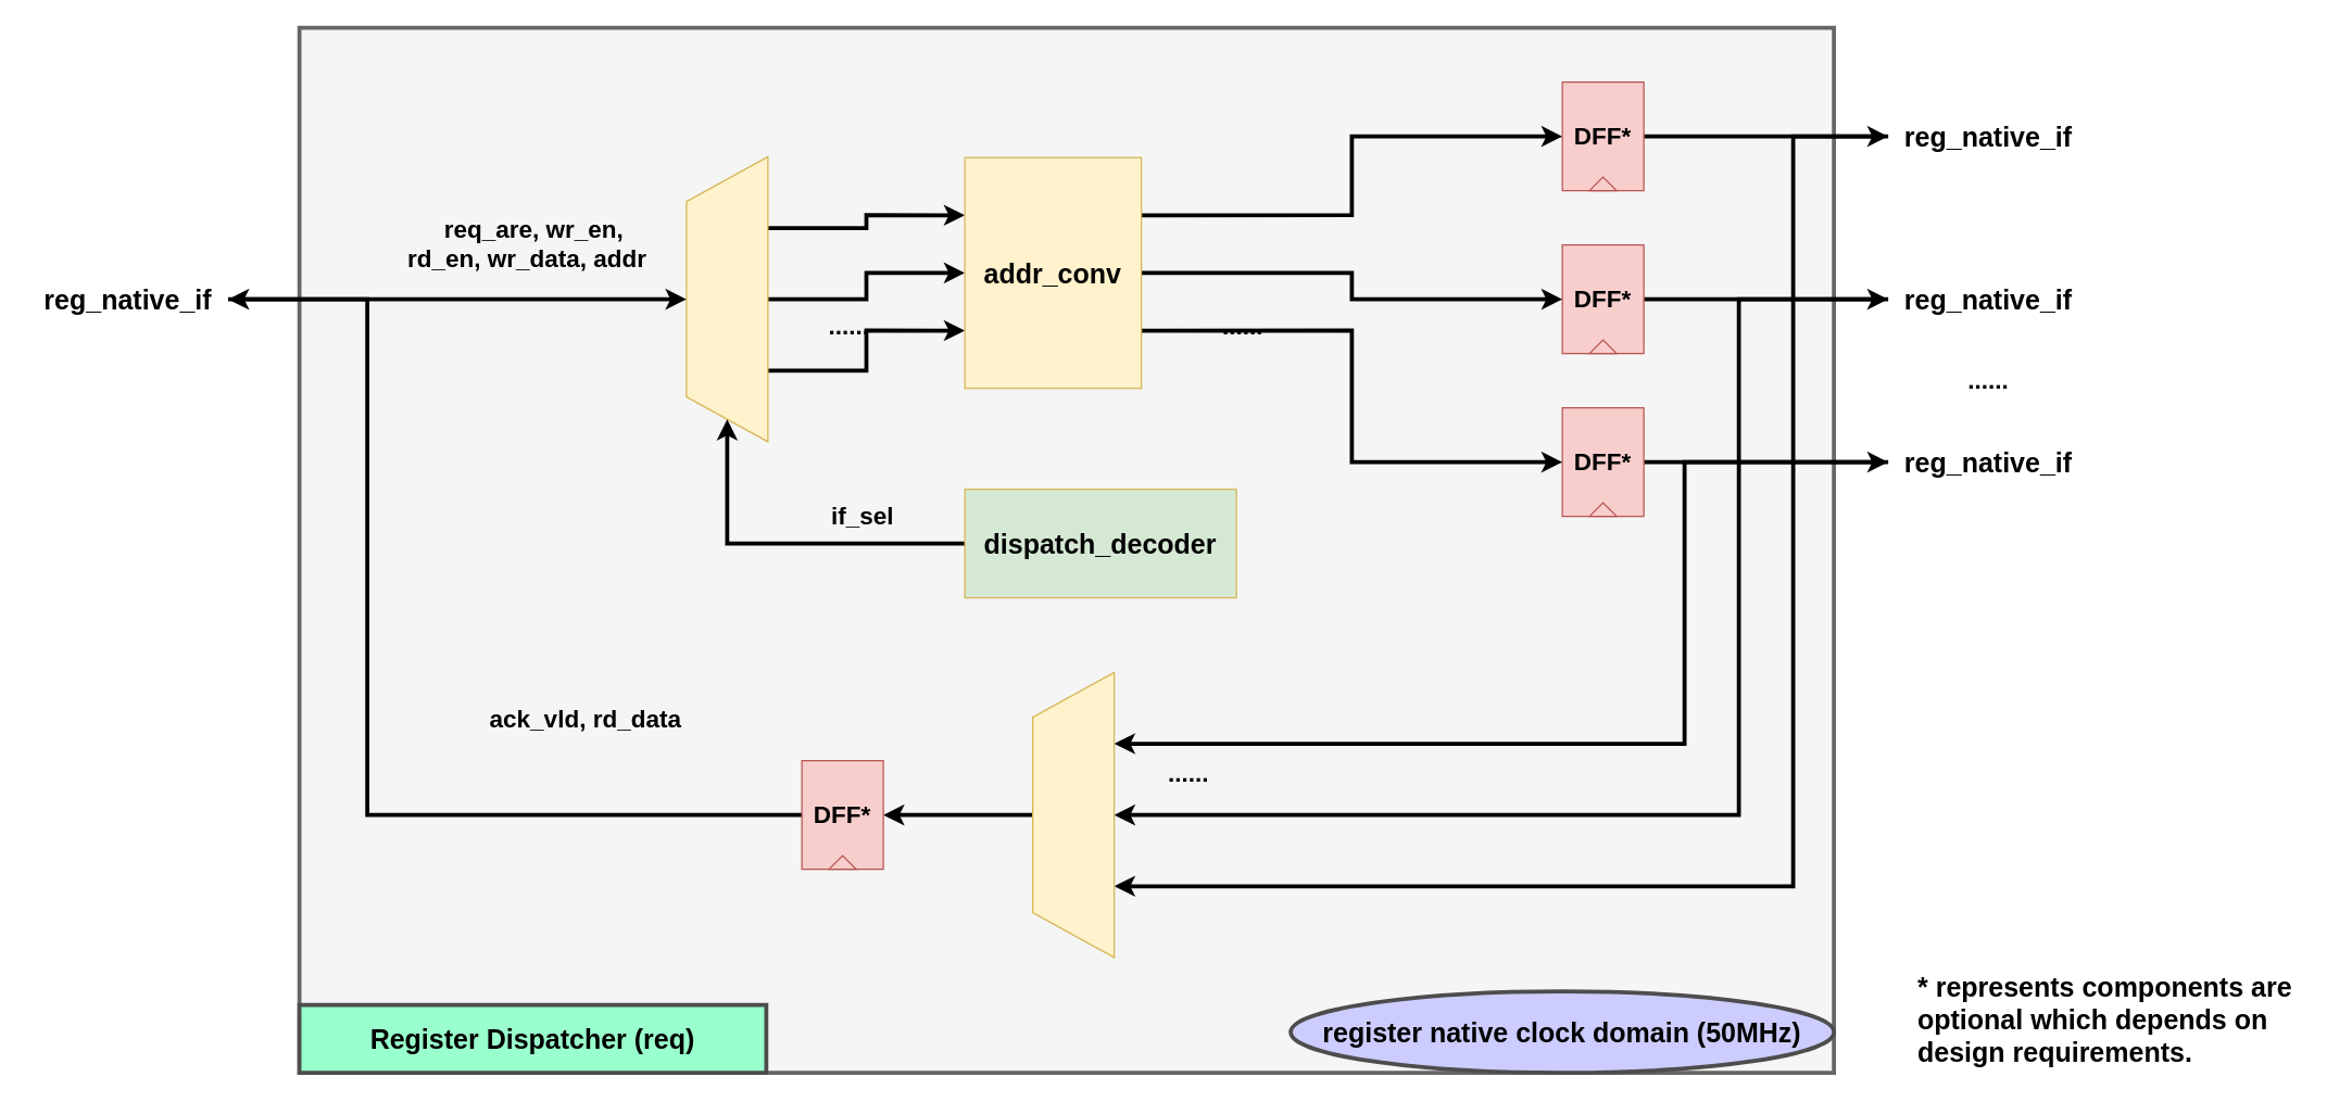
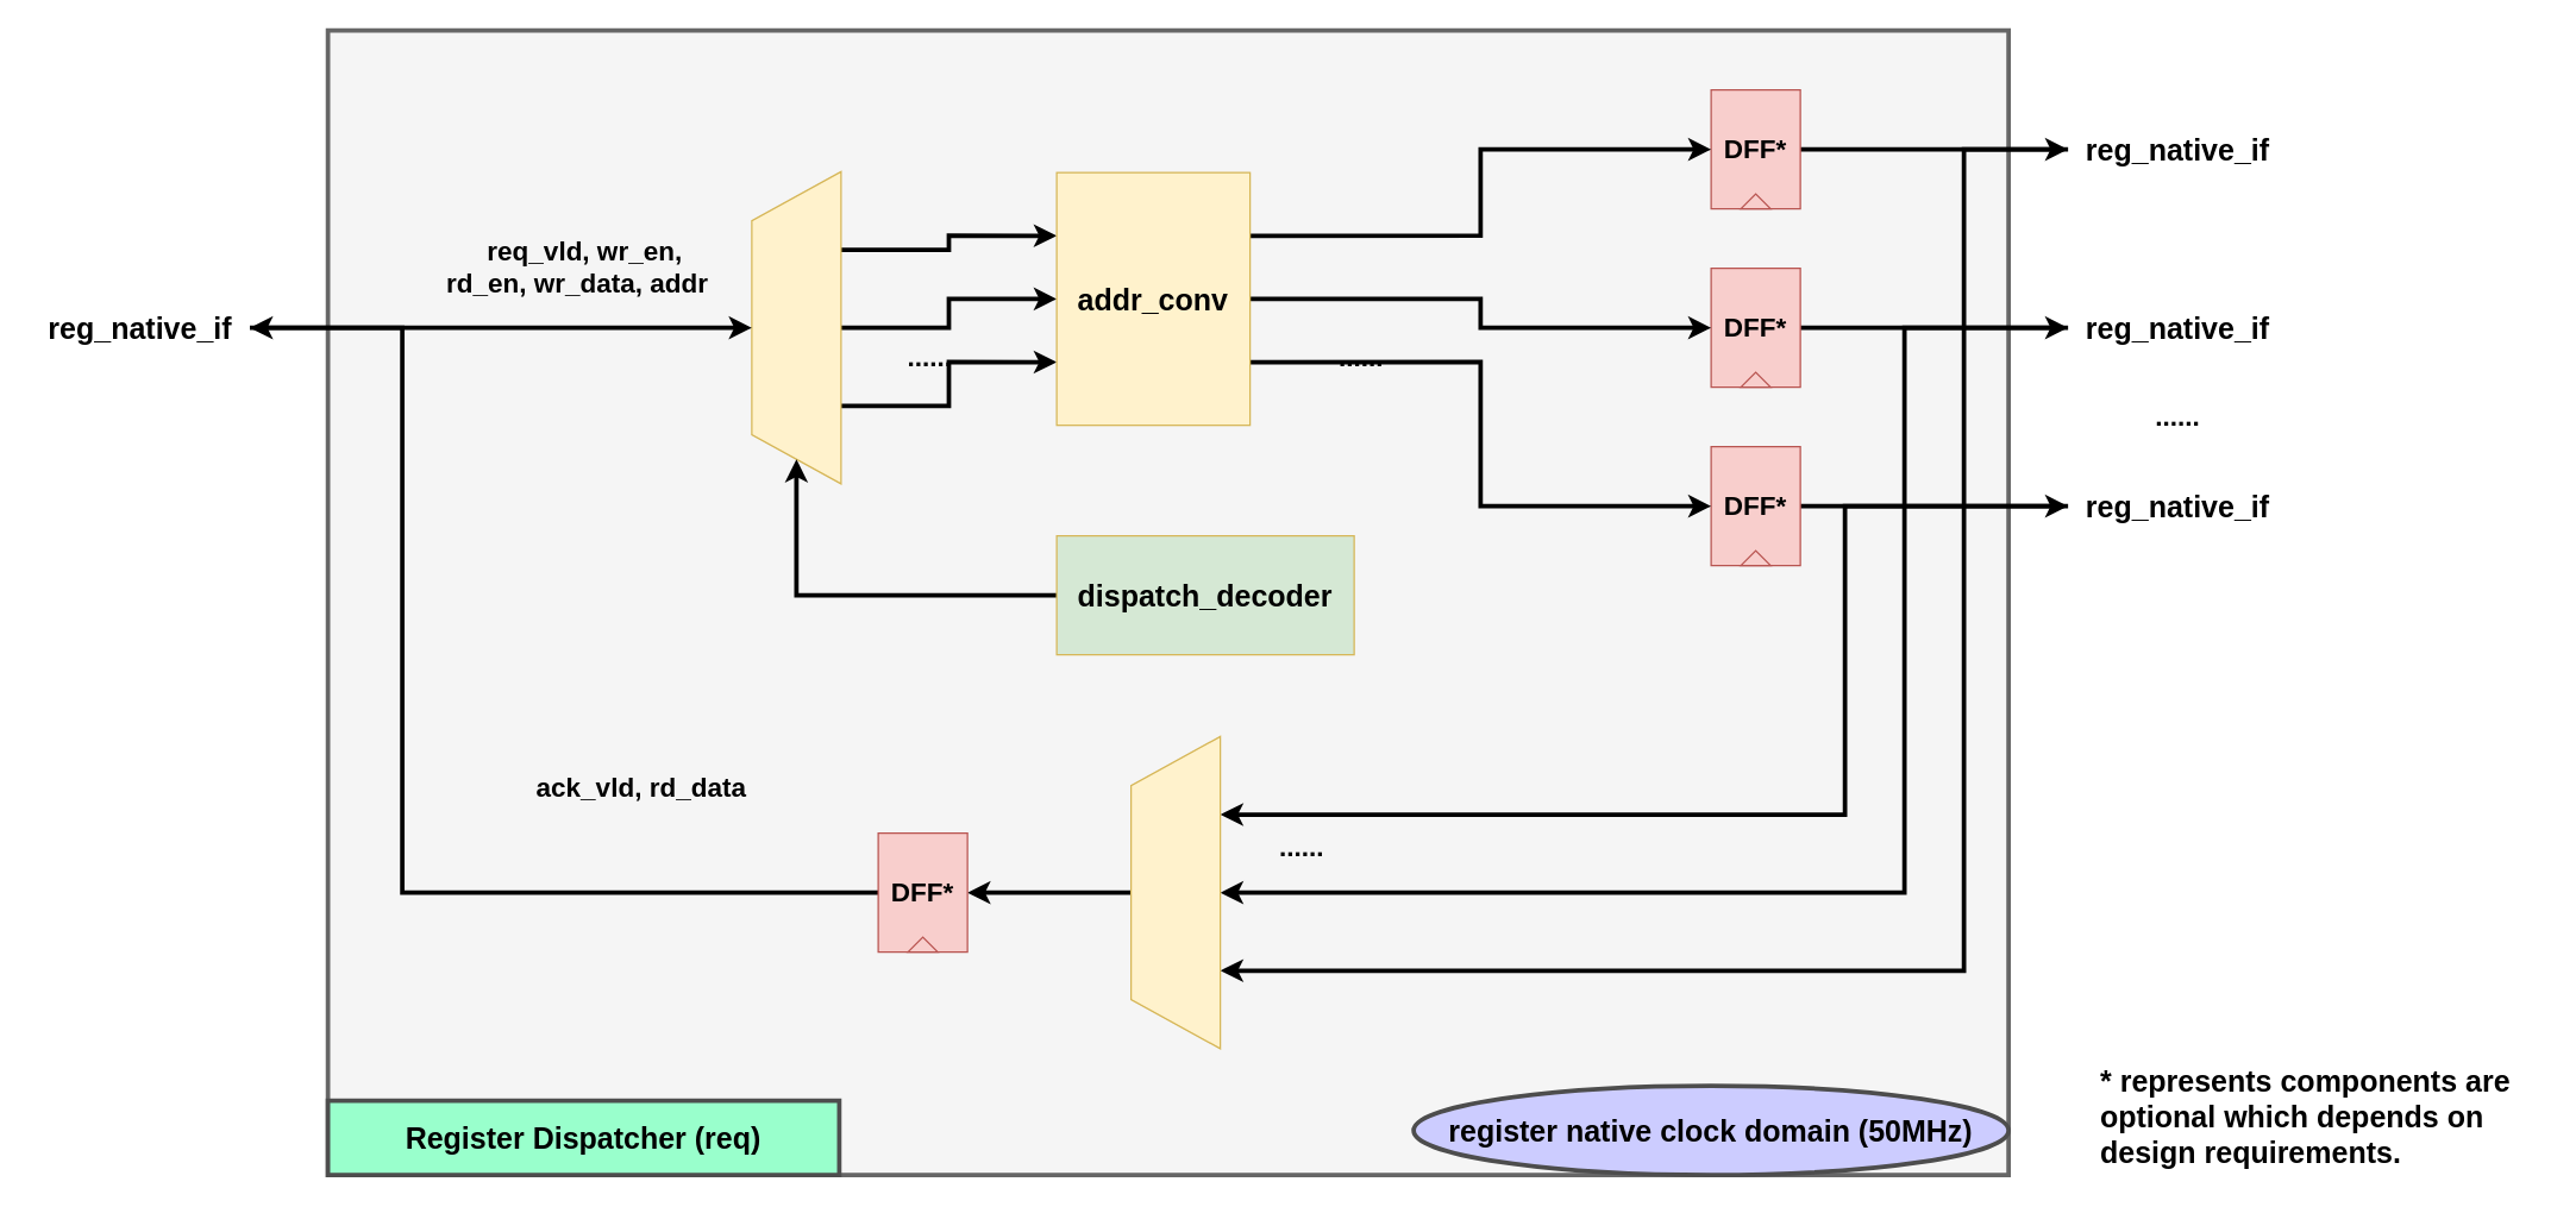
- <mxCell id="27" value="&lt;b&gt;req_are, wr_en,&lt;br&gt;rd_en, wr_data, addr&amp;nbsp;&amp;nbsp;&lt;/b&gt;" style="text;html=1;strokeColor=none;fillColor=none;align=center;verticalAlign=middle;whiteSpace=wrap;rounded=0;fontSize=18;fontColor=#000000;" parent="1" vertex="1"><mxGeometry x="292.31" y="150" width="201.5" height="60" as="geometry" /></mxCell>
+ <mxCell id="27" value="&lt;b&gt;req_vld, wr_en,&lt;br&gt;rd_en, wr_data, addr&amp;nbsp;&amp;nbsp;&lt;/b&gt;" style="text;html=1;strokeColor=none;fillColor=none;align=center;verticalAlign=middle;whiteSpace=wrap;rounded=0;fontSize=18;fontColor=#000000;" parent="1" vertex="1"><mxGeometry x="292.31" y="150" width="201.5" height="60" as="geometry" /></mxCell>
- <mxCell id="39" value="&lt;b&gt;if_sel&lt;/b&gt;" style="text;html=1;strokeColor=none;fillColor=none;align=center;verticalAlign=middle;whiteSpace=wrap;rounded=0;fontSize=18;fontColor=#000000;" parent="1" vertex="1"><mxGeometry x="590" y="360" width="90" height="40" as="geometry" /></mxCell>
